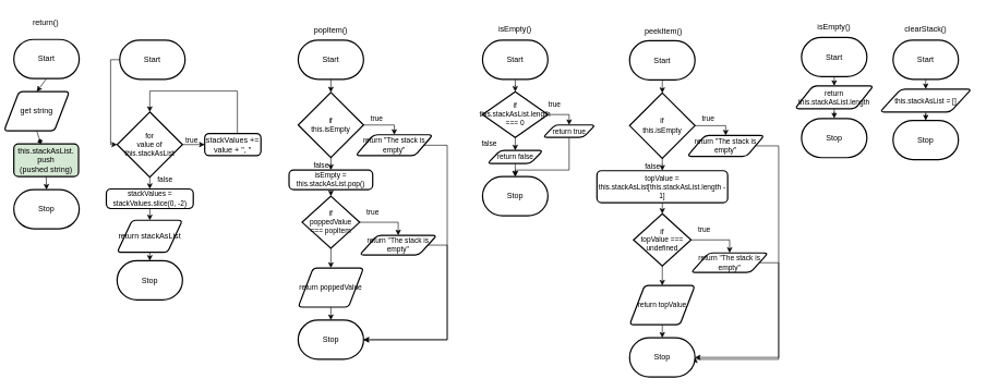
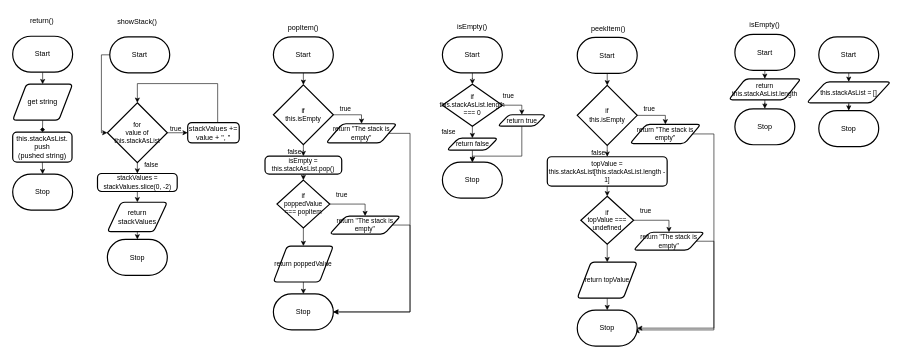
+ <mxCell id="10" value="showStack()" style="text;strokeColor=none;align=center;fillColor=none;html=1;verticalAlign=middle;whiteSpace=wrap;rounded=0;" parent="1" vertex="1"><mxGeometry x="198" y="21" width="60" height="30" as="geometry" /></mxCell>
- <mxCell id="65" value="clearStack()" style="text;strokeColor=none;align=center;fillColor=none;html=1;verticalAlign=middle;whiteSpace=wrap;rounded=0;" parent="1" vertex="1"><mxGeometry x="1380" y="30" width="70" height="30" as="geometry" /></mxCell>
- <mxCell id="5" value="get string" style="shape=parallelogram;html=1;strokeWidth=2;perimeter=parallelogramPerimeter;whiteSpace=wrap;rounded=1;arcSize=12;size=0.23;" parent="1" vertex="1"><mxGeometry x="5" y="140" width="100" height="60" as="geometry" /></mxCell>
+ <mxCell id="5" value="get string" style="shape=parallelogram;html=1;strokeWidth=2;perimeter=parallelogramPerimeter;whiteSpace=wrap;rounded=1;arcSize=12;size=0.23;" parent="1" vertex="1"><mxGeometry x="20" y="140" width="100" height="60" as="geometry" /></mxCell>
- <mxCell id="7" value="this.stackAsList.&lt;br&gt;push&lt;br&gt;(pushed string)" style="rounded=1;whiteSpace=wrap;html=1;absoluteArcSize=1;arcSize=14;strokeWidth=2;fillColor=#d5e8d4;" parent="1" vertex="1"><mxGeometry x="20" y="220" width="99" height="50" as="geometry" /></mxCell>
+ <mxCell id="7" value="this.stackAsList.&lt;br&gt;push&lt;br&gt;(pushed string)" style="rounded=1;whiteSpace=wrap;html=1;absoluteArcSize=1;arcSize=14;strokeWidth=2;" parent="1" vertex="1"><mxGeometry x="20" y="220" width="99" height="50" as="geometry" /></mxCell>
- <mxCell id="16" value="return stackAsList" style="shape=parallelogram;html=1;strokeWidth=2;perimeter=parallelogramPerimeter;whiteSpace=wrap;rounded=1;arcSize=12;size=0.23;" parent="1" vertex="1"><mxGeometry x="178" y="337" width="100" height="49" as="geometry" /></mxCell>
+ <mxCell id="16" value="return stackValues" style="shape=parallelogram;html=1;strokeWidth=2;perimeter=parallelogramPerimeter;whiteSpace=wrap;rounded=1;arcSize=12;size=0.23;" parent="1" vertex="1"><mxGeometry x="178" y="337" width="100" height="49" as="geometry" /></mxCell>
